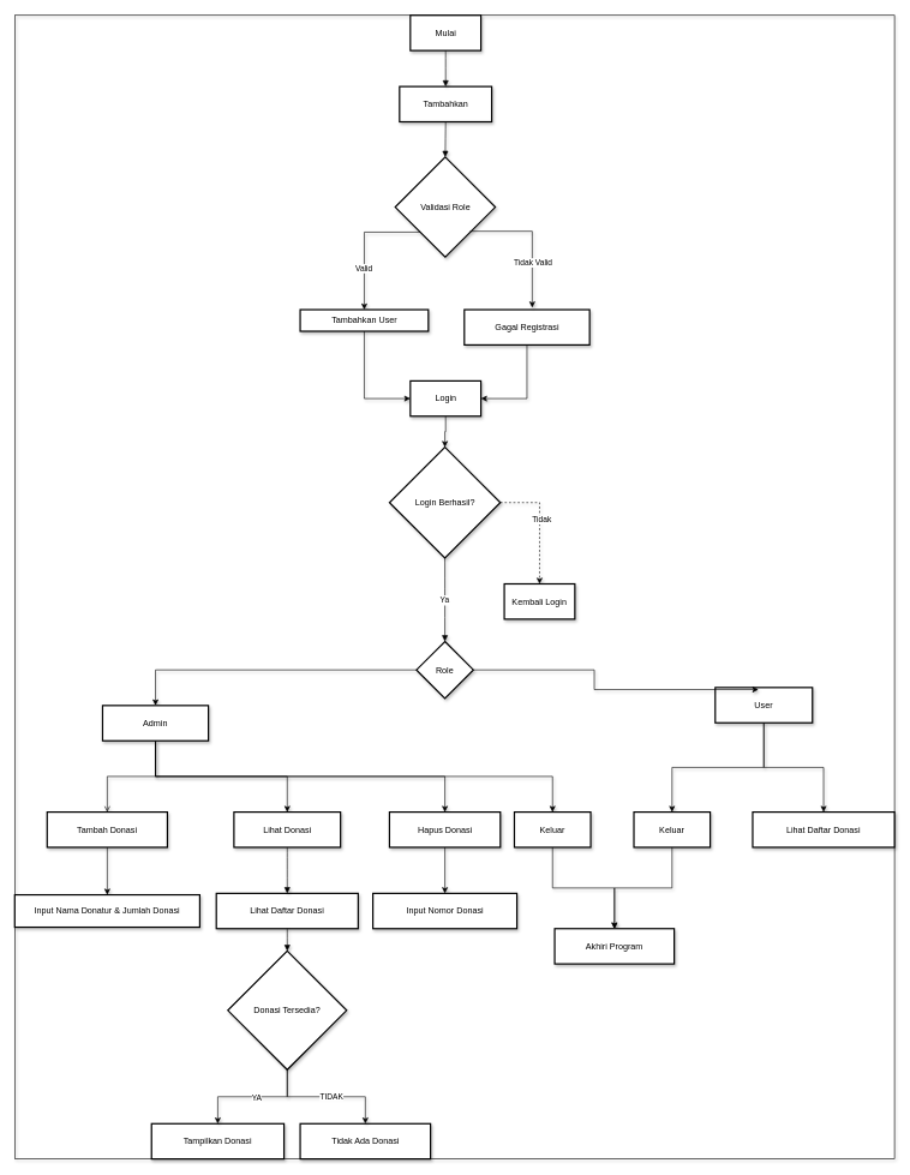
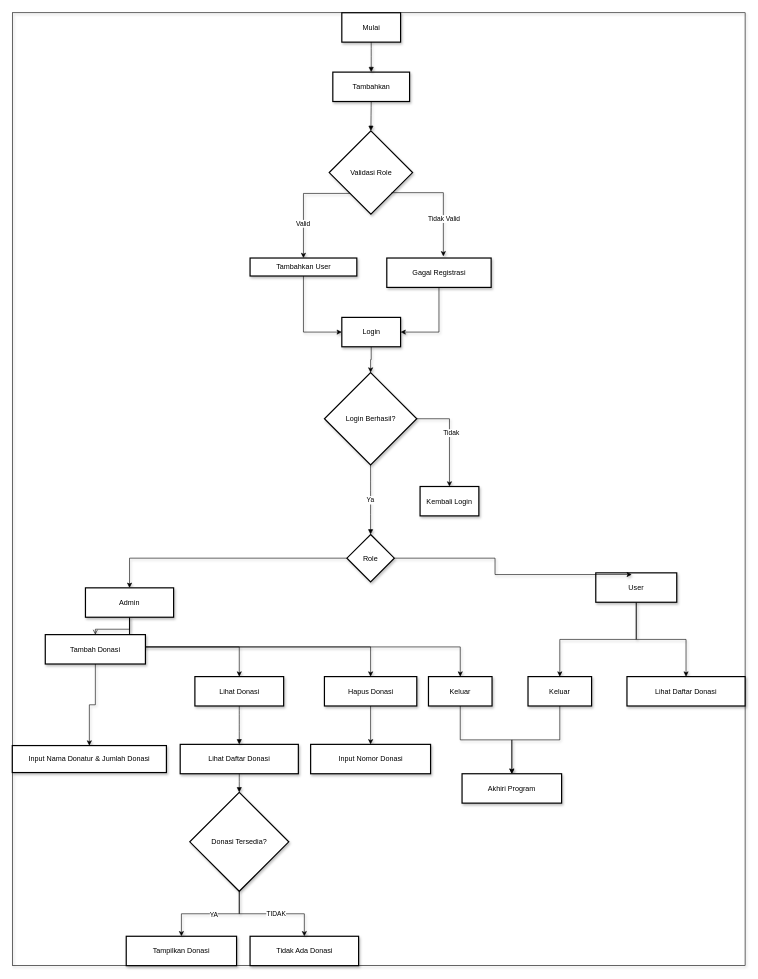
- <mxCell id="5" style="edgeStyle=orthogonalEdgeStyle;rounded=0;orthogonalLoop=1;jettySize=auto;html=1;exitX=1;exitY=0.5;exitDx=0;exitDy=0;entryX=0.5;entryY=0;entryDx=0;entryDy=0;shadow=1;strokeColor=#000000;dashed=1;" parent="2" source="7" edge="1" target="32"><mxGeometry relative="1" as="geometry"><mxPoint x="1030.0" y="706" as="targetPoint" /></mxGeometry></mxCell>
+ <mxCell id="5" style="edgeStyle=orthogonalEdgeStyle;rounded=0;orthogonalLoop=1;jettySize=auto;html=1;exitX=1;exitY=0.5;exitDx=0;exitDy=0;entryX=0.5;entryY=0;entryDx=0;entryDy=0;shadow=1;strokeColor=#000000;" parent="2" source="7" edge="1" target="32"><mxGeometry relative="1" as="geometry"><mxPoint x="1030.0" y="706" as="targetPoint" /></mxGeometry></mxCell>
- <mxCell id="19" value="Tambah Donasi" style="whiteSpace=wrap;strokeWidth=2;shadow=1;strokeColor=#000000;container=0;" parent="2" vertex="1"><mxGeometry x="45" y="1107" width="167" height="49" as="geometry" /></mxCell>
+ <mxCell id="19" value="Tambah Donasi" style="whiteSpace=wrap;strokeWidth=2;shadow=1;strokeColor=#000000;container=0;" parent="2" vertex="1"><mxGeometry x="55" y="1037" width="167" height="49" as="geometry" /></mxCell>
